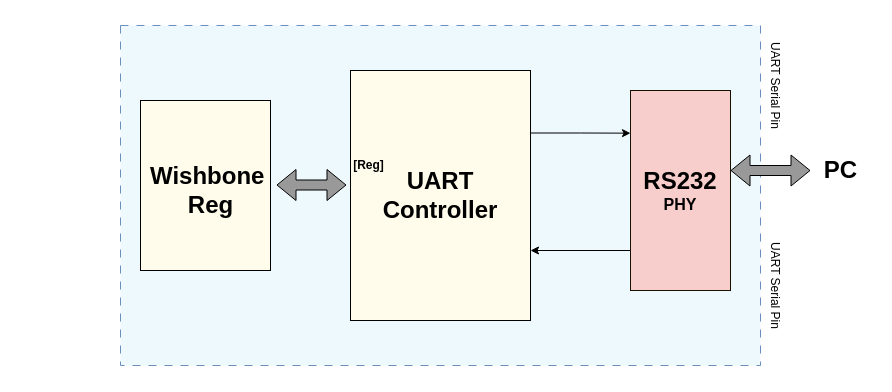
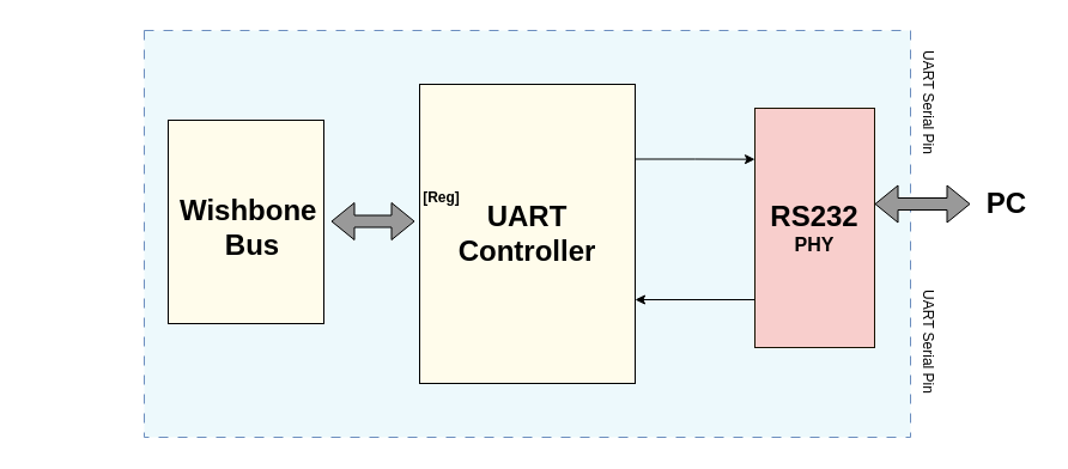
- <mxCell id="12" value="&lt;font style=&quot;font-size: 24px;&quot;&gt;&lt;b&gt;Wishbone&amp;nbsp;&lt;/b&gt;&lt;/font&gt;&lt;div&gt;&lt;font style=&quot;font-size: 24px;&quot;&gt;&lt;b&gt;Reg&lt;/b&gt;&lt;/font&gt;&lt;/div&gt;" style="text;html=1;align=center;verticalAlign=middle;resizable=0;points=[];autosize=1;strokeColor=none;fillColor=none;" parent="1" vertex="1"><mxGeometry x="140" y="155" width="140" height="70" as="geometry" /></mxCell>
+ <mxCell id="12" value="&lt;font style=&quot;font-size: 24px;&quot;&gt;&lt;b&gt;Wishbone&amp;nbsp;&lt;/b&gt;&lt;/font&gt;&lt;div&gt;&lt;font style=&quot;font-size: 24px;&quot;&gt;&lt;b&gt;Bus&lt;/b&gt;&lt;/font&gt;&lt;/div&gt;" style="text;html=1;align=center;verticalAlign=middle;resizable=0;points=[];autosize=1;strokeColor=none;fillColor=none;" parent="1" vertex="1"><mxGeometry x="140" y="155" width="140" height="70" as="geometry" /></mxCell>
